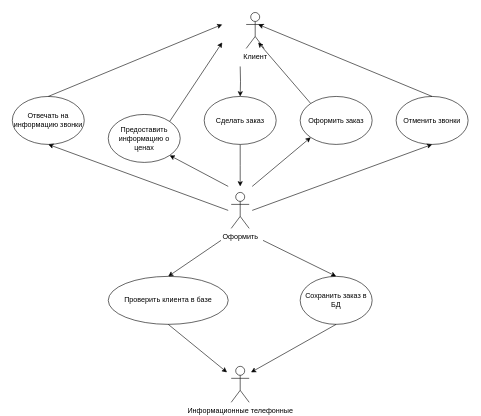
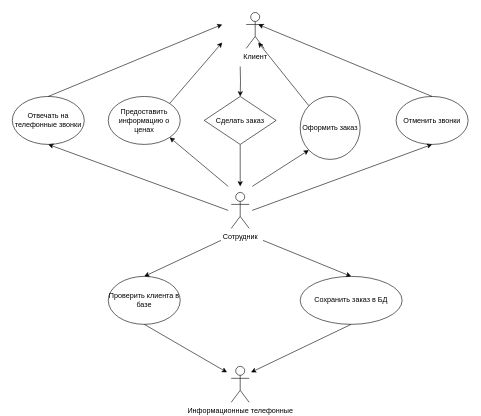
- <mxCell id="9" value="Отвечать на информацию звонки" style="ellipse;whiteSpace=wrap;html=1;" vertex="1" parent="1"><mxGeometry x="20" y="160" width="120" height="80" as="geometry" /></mxCell>
+ <mxCell id="9" value="Отвечать на телефонные звонки" style="ellipse;whiteSpace=wrap;html=1;" vertex="1" parent="1"><mxGeometry x="20" y="160" width="120" height="80" as="geometry" /></mxCell>
- <mxCell id="5" value="Сделать заказ" style="ellipse;whiteSpace=wrap;html=1;" vertex="1" parent="1"><mxGeometry x="340" y="160" width="120" height="80" as="geometry" /></mxCell>
+ <mxCell id="5" value="Сделать заказ" style="rhombus;whiteSpace=wrap;html=1;" vertex="1" parent="1"><mxGeometry x="340" y="160" width="120" height="80" as="geometry" /></mxCell>
- <mxCell id="7" value="Оформить заказ" style="ellipse;whiteSpace=wrap;html=1;" vertex="1" parent="1"><mxGeometry x="500" y="160" width="120" height="80" as="geometry" /></mxCell>
+ <mxCell id="7" value="Оформить заказ" style="ellipse;whiteSpace=wrap;html=1;" vertex="1" parent="1"><mxGeometry x="500" y="160" width="100" height="105" as="geometry" /></mxCell>
- <mxCell id="8" value="Предоставить информацию о ценах" style="ellipse;whiteSpace=wrap;html=1;" vertex="1" parent="1"><mxGeometry x="180" y="190" width="120" height="80" as="geometry" /></mxCell>
+ <mxCell id="8" value="Предоставить информацию о ценах" style="ellipse;whiteSpace=wrap;html=1;" vertex="1" parent="1"><mxGeometry x="180" y="160" width="120" height="80" as="geometry" /></mxCell>
- <mxCell id="6" value="Оформить" style="shape=umlActor;verticalLabelPosition=bottom;labelBackgroundColor=#ffffff;verticalAlign=top;html=1;outlineConnect=0;" vertex="1" parent="1"><mxGeometry x="385" y="320" width="30" height="60" as="geometry" /></mxCell>
+ <mxCell id="6" value="Сотрудник" style="shape=umlActor;verticalLabelPosition=bottom;labelBackgroundColor=#ffffff;verticalAlign=top;html=1;outlineConnect=0;" vertex="1" parent="1"><mxGeometry x="385" y="320" width="30" height="60" as="geometry" /></mxCell>
- <mxCell id="19" value="Проверить клиента в базе" style="ellipse;whiteSpace=wrap;html=1;" vertex="1" parent="1"><mxGeometry x="180" y="460" width="200" height="80" as="geometry" /></mxCell>
+ <mxCell id="19" value="Проверить клиента в базе" style="ellipse;whiteSpace=wrap;html=1;" vertex="1" parent="1"><mxGeometry x="180" y="460" width="120" height="80" as="geometry" /></mxCell>
- <mxCell id="20" value="Сохранить заказ в БД" style="ellipse;whiteSpace=wrap;html=1;" vertex="1" parent="1"><mxGeometry x="500" y="460" width="120" height="80" as="geometry" /></mxCell>
+ <mxCell id="20" value="Сохранить заказ в БД" style="ellipse;whiteSpace=wrap;html=1;" vertex="1" parent="1"><mxGeometry x="500" y="460" width="170" height="80" as="geometry" /></mxCell>
